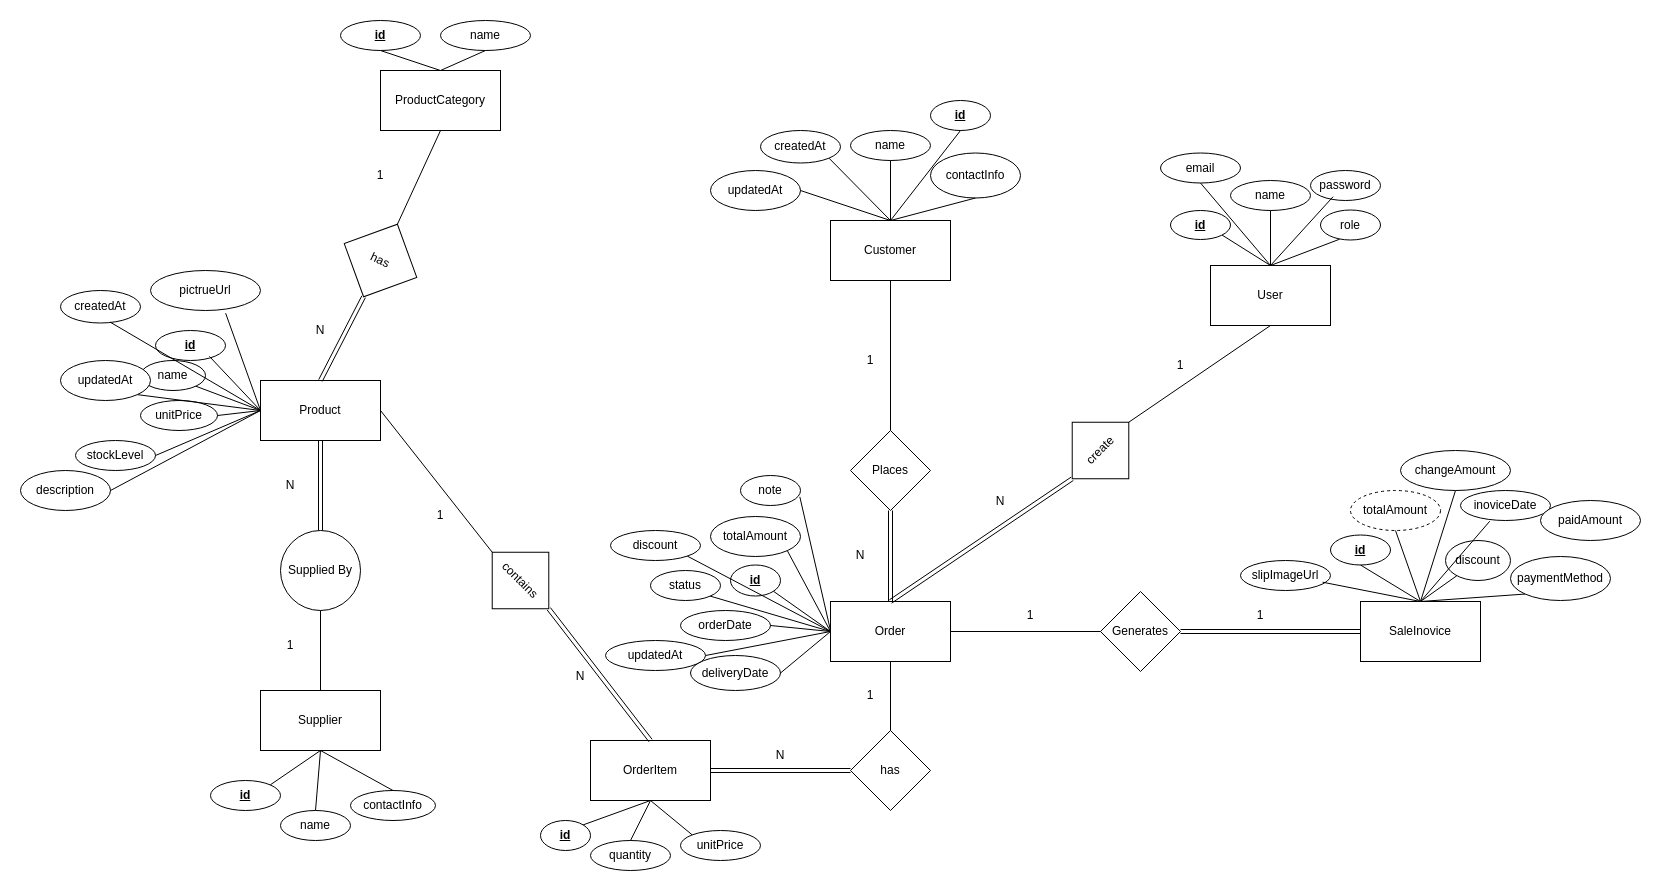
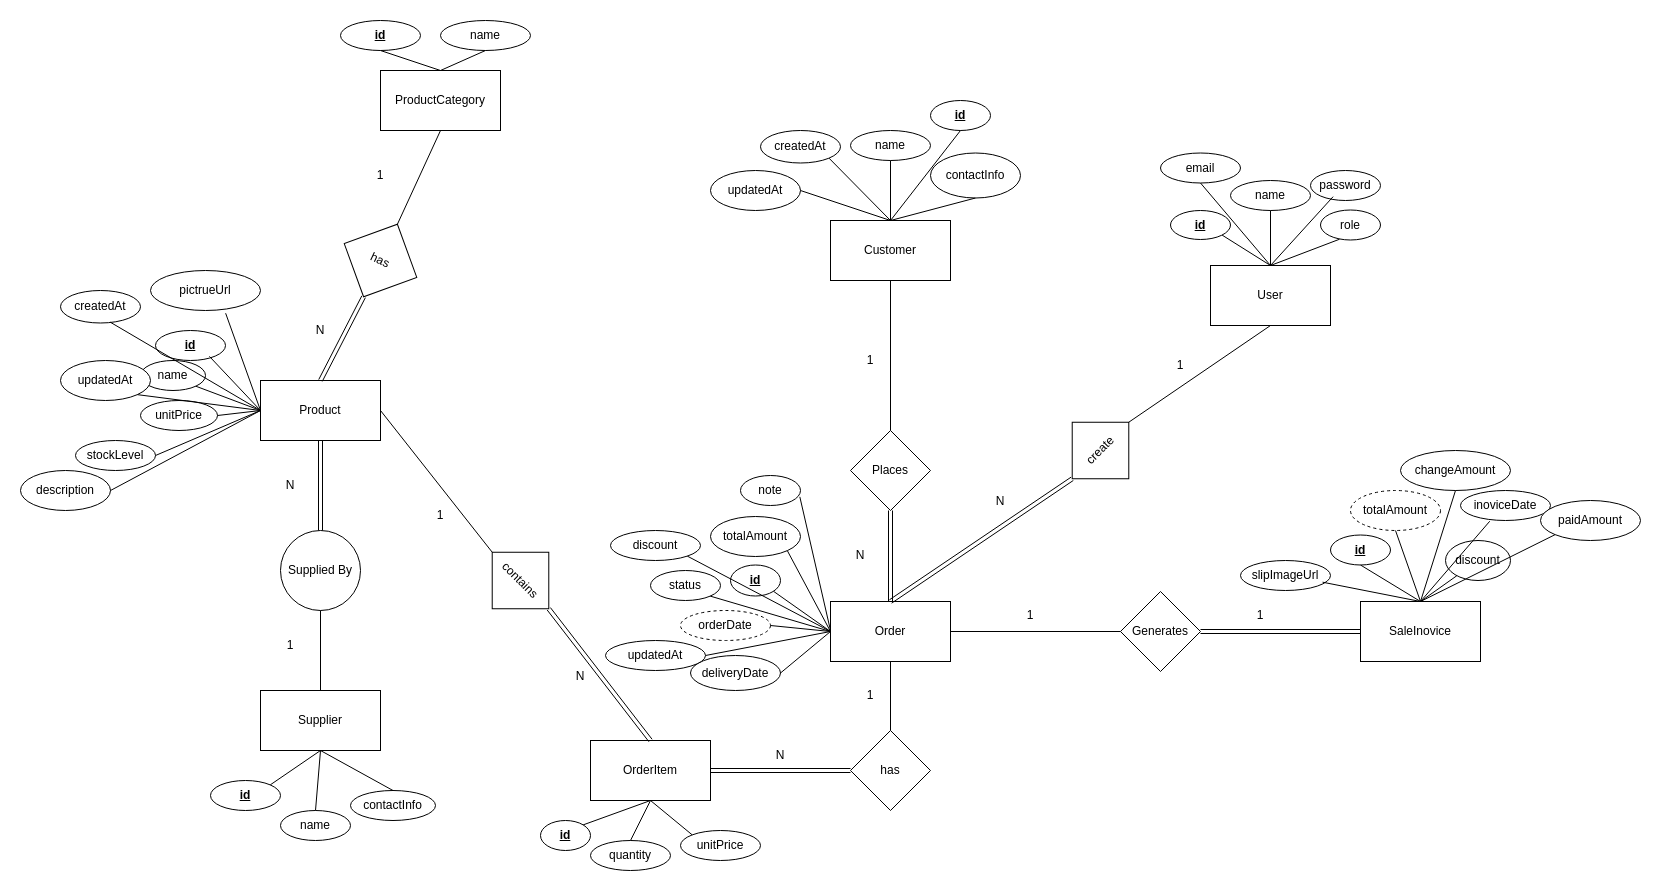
+ <mxCell id="89" value="" style="endArrow=none;html=1;entryX=0;entryY=1;entryDx=0;entryDy=0;exitX=0.5;exitY=0;exitDx=0;exitDy=0;" parent="1" source="7" target="82" edge="1"><mxGeometry width="50" height="50" relative="1" as="geometry"><mxPoint x="1150" y="530" as="sourcePoint" /><mxPoint x="1200" y="480" as="targetPoint" /></mxGeometry></mxCell>
- <mxCell id="84" value="paymentMethod" style="ellipse;whiteSpace=wrap;html=1;" parent="1" vertex="1"><mxGeometry x="1510" y="556" width="100" height="44" as="geometry" /></mxCell>
- <mxCell id="87" value="" style="endArrow=none;html=1;entryX=0;entryY=1;entryDx=0;entryDy=0;exitX=0.5;exitY=0;exitDx=0;exitDy=0;" parent="1" source="7" target="84" edge="1"><mxGeometry width="50" height="50" relative="1" as="geometry"><mxPoint x="1500" y="740" as="sourcePoint" /><mxPoint x="1550" y="690" as="targetPoint" /></mxGeometry></mxCell>
- <mxCell id="75" value="orderDate" style="ellipse;whiteSpace=wrap;html=1;" parent="1" vertex="1"><mxGeometry x="680" y="610" width="90" height="30" as="geometry" /></mxCell>
+ <mxCell id="75" value="orderDate" style="ellipse;whiteSpace=wrap;html=1;dashed=1;" parent="1" vertex="1"><mxGeometry x="680" y="610" width="90" height="30" as="geometry" /></mxCell>
- <mxCell id="58" value="Generates" style="rhombus;whiteSpace=wrap;html=1;" parent="1" vertex="1"><mxGeometry x="1100" y="591" width="80" height="80" as="geometry" /></mxCell>
+ <mxCell id="58" value="Generates" style="rhombus;whiteSpace=wrap;html=1;" parent="1" vertex="1"><mxGeometry x="1120" y="591" width="80" height="80" as="geometry" /></mxCell>
